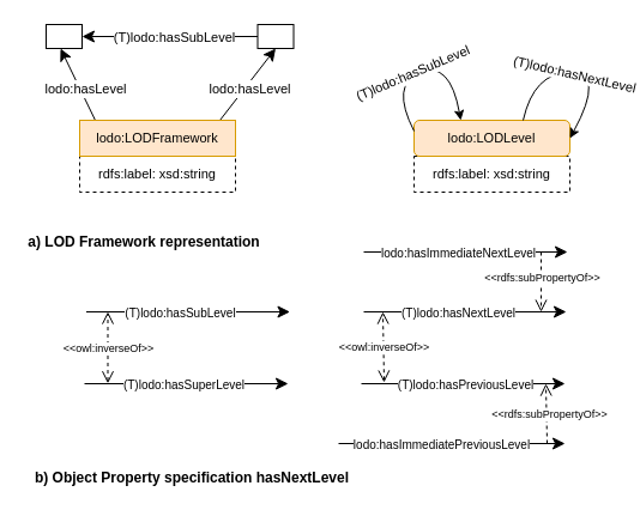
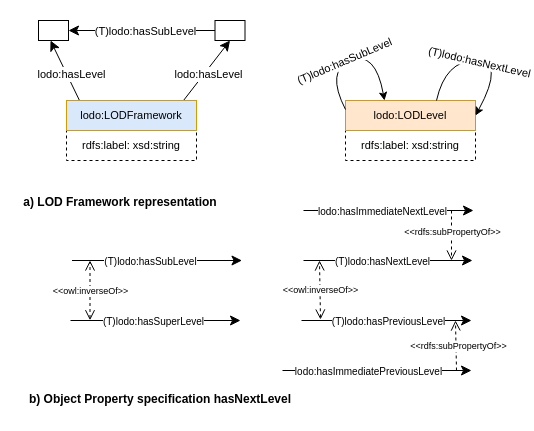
- <mxCell id="11" value="lodo:LODFramework" style="rounded=0;whiteSpace=wrap;html=1;snapToPoint=1;points=[[0.1,0],[0.2,0],[0.3,0],[0.4,0],[0.5,0],[0.6,0],[0.7,0],[0.8,0],[0.9,0],[0,0.1],[0,0.3],[0,0.5],[0,0.7],[0,0.9],[0.1,1],[0.2,1],[0.3,1],[0.4,1],[0.5,1],[0.6,1],[0.7,1],[0.8,1],[0.9,1],[1,0.1],[1,0.3],[1,0.5],[1,0.7],[1,0.9]];fontSize=11;fillColor=#ffe6cc;strokeColor=#d79b00;" parent="1" vertex="1"><mxGeometry x="66" y="100" width="130" height="30" as="geometry" /></mxCell>
+ <mxCell id="11" value="lodo:LODFramework" style="rounded=0;whiteSpace=wrap;html=1;snapToPoint=1;points=[[0.1,0],[0.2,0],[0.3,0],[0.4,0],[0.5,0],[0.6,0],[0.7,0],[0.8,0],[0.9,0],[0,0.1],[0,0.3],[0,0.5],[0,0.7],[0,0.9],[0.1,1],[0.2,1],[0.3,1],[0.4,1],[0.5,1],[0.6,1],[0.7,1],[0.8,1],[0.9,1],[1,0.1],[1,0.3],[1,0.5],[1,0.7],[1,0.9]];fontSize=11;fillColor=#dae8fc;strokeColor=#d79b00;" parent="1" vertex="1"><mxGeometry x="66" y="100" width="130" height="30" as="geometry" /></mxCell>
- <mxCell id="13" value="lodo:LODLevel" style="whiteSpace=wrap;html=1;snapToPoint=1;points=[[0.1,0],[0.2,0],[0.3,0],[0.4,0],[0.5,0],[0.6,0],[0.7,0],[0.8,0],[0.9,0],[0,0.1],[0,0.3],[0,0.5],[0,0.7],[0,0.9],[0.1,1],[0.2,1],[0.3,1],[0.4,1],[0.5,1],[0.6,1],[0.7,1],[0.8,1],[0.9,1],[1,0.1],[1,0.3],[1,0.5],[1,0.7],[1,0.9]];fontSize=11;fillColor=#ffe6cc;strokeColor=#d79b00;rounded=1;" parent="1" vertex="1"><mxGeometry x="345" y="100" width="130" height="30" as="geometry" /></mxCell>
+ <mxCell id="13" value="lodo:LODLevel" style="rounded=0;whiteSpace=wrap;html=1;snapToPoint=1;points=[[0.1,0],[0.2,0],[0.3,0],[0.4,0],[0.5,0],[0.6,0],[0.7,0],[0.8,0],[0.9,0],[0,0.1],[0,0.3],[0,0.5],[0,0.7],[0,0.9],[0.1,1],[0.2,1],[0.3,1],[0.4,1],[0.5,1],[0.6,1],[0.7,1],[0.8,1],[0.9,1],[1,0.1],[1,0.3],[1,0.5],[1,0.7],[1,0.9]];fontSize=11;fillColor=#ffe6cc;strokeColor=#d79b00;" parent="1" vertex="1"><mxGeometry x="345" y="100" width="130" height="30" as="geometry" /></mxCell>
